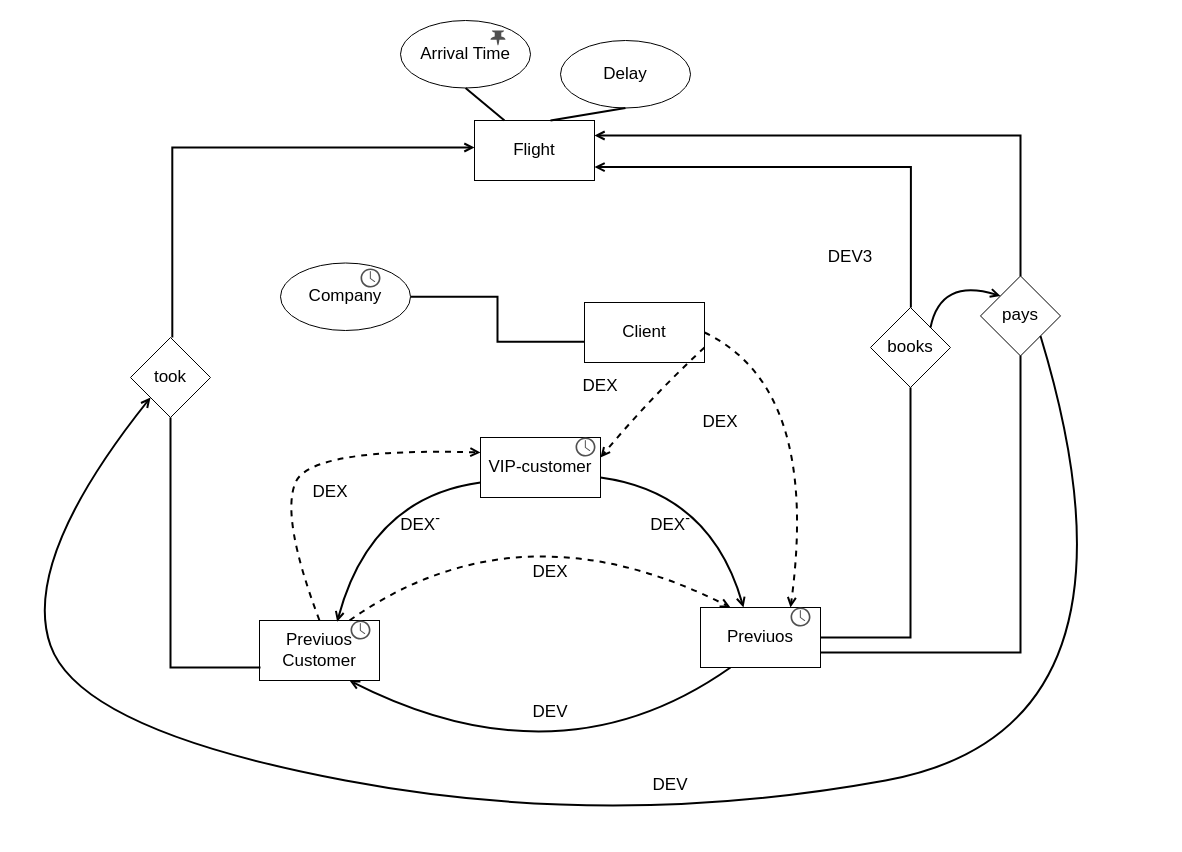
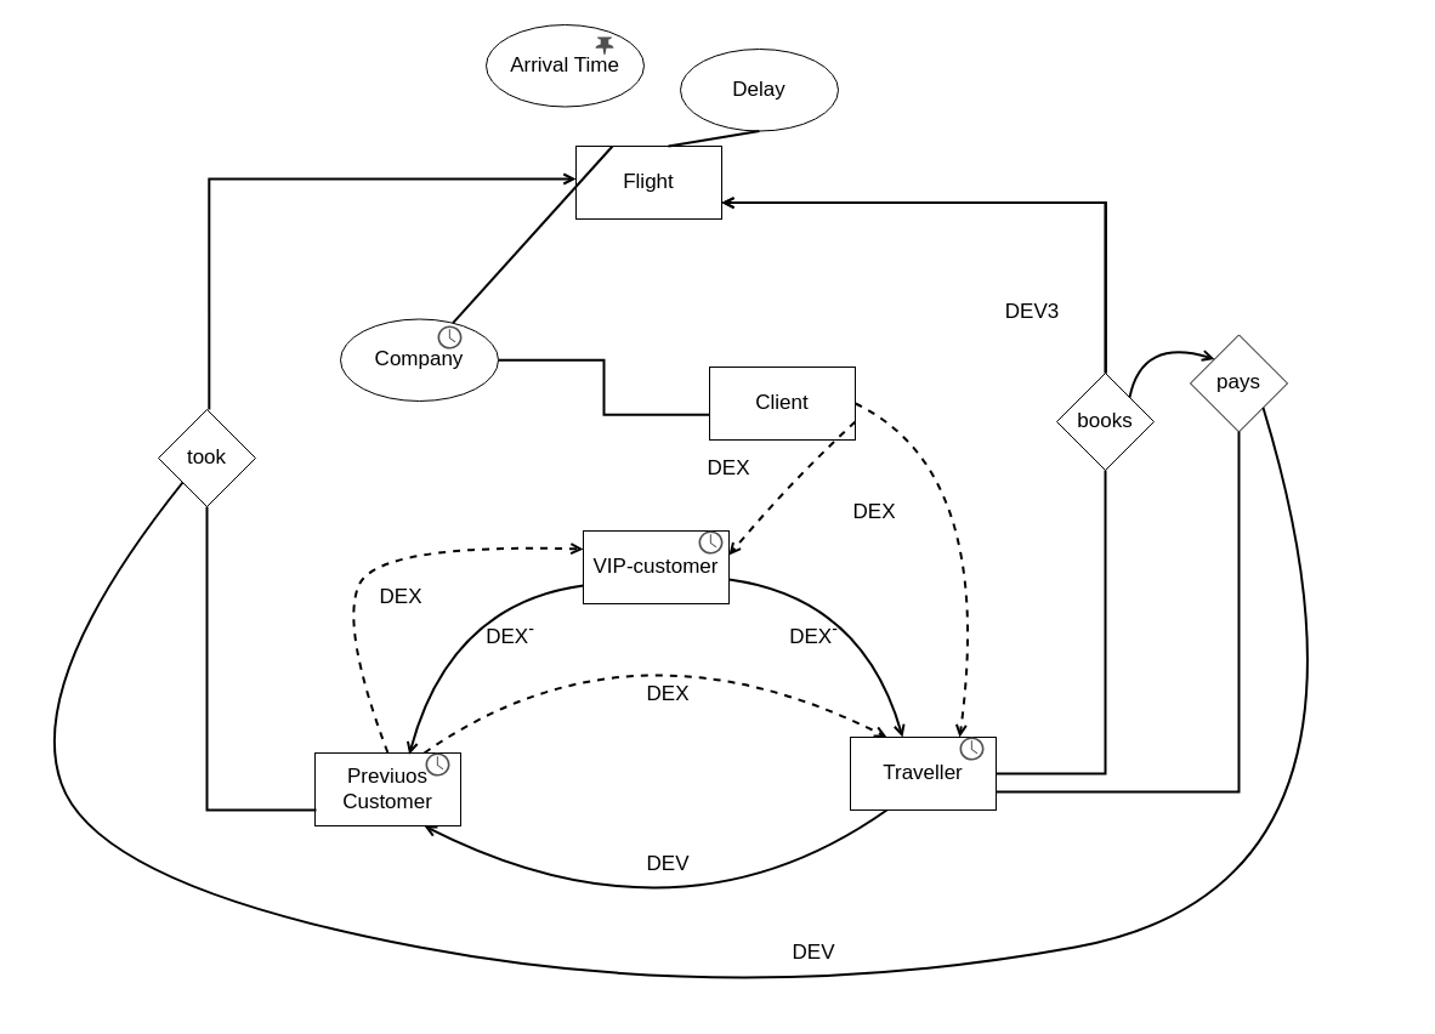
- <mxCell id="46" value="" style="endArrow=none;html=1;rounded=0;fontSize=17;strokeWidth=2;entryX=0.5;entryY=1;entryDx=0;entryDy=0;exitX=0.25;exitY=0;exitDx=0;exitDy=0;" edge="1" parent="1" source="2" target="44"><mxGeometry width="50" height="50" relative="1" as="geometry"><mxPoint x="550" y="160" as="sourcePoint" /><mxPoint x="600" y="110" as="targetPoint" /></mxGeometry></mxCell>
+ <mxCell id="46" value="" style="endArrow=none;html=1;rounded=0;fontSize=17;strokeWidth=2;exitX=0.25;exitY=0;exitDx=0;exitDy=0;" edge="1" parent="1" source="2" target="42"><mxGeometry width="50" height="50" relative="1" as="geometry"><mxPoint x="550" y="160" as="sourcePoint" /><mxPoint x="600" y="110" as="targetPoint" /></mxGeometry></mxCell>
- <mxCell id="31" style="edgeStyle=orthogonalEdgeStyle;rounded=0;orthogonalLoop=1;jettySize=auto;html=1;exitX=0.5;exitY=0;exitDx=0;exitDy=0;fontSize=17;endArrow=open;endFill=0;strokeWidth=2;entryX=1;entryY=0.25;entryDx=0;entryDy=0;" edge="1" parent="1" source="32" target="2"><mxGeometry relative="1" as="geometry"><mxPoint x="710.11" y="135" as="targetPoint" /><Array as="points"><mxPoint x="1020" y="135" /></Array></mxGeometry></mxCell>
+ <mxCell id="28" style="edgeStyle=orthogonalEdgeStyle;rounded=0;orthogonalLoop=1;jettySize=auto;html=1;exitX=0.5;exitY=0;exitDx=0;exitDy=0;fontSize=17;endArrow=open;endFill=0;strokeWidth=2;entryX=0.997;entryY=0.776;entryDx=0;entryDy=0;entryPerimeter=0;" edge="1" parent="1" source="29" target="2"><mxGeometry relative="1" as="geometry"><mxPoint x="630" y="167" as="targetPoint" /><Array as="points"><mxPoint x="910" y="167" /><mxPoint x="594" y="167" /></Array></mxGeometry></mxCell>
- <mxCell id="39" value="" style="curved=1;endArrow=open;html=1;rounded=0;fontSize=17;exitX=1;exitY=1;exitDx=0;exitDy=0;endFill=0;strokeWidth=2;entryX=0;entryY=1;entryDx=0;entryDy=0;" edge="1" parent="1" source="32" target="35"><mxGeometry width="50" height="50" relative="1" as="geometry"><mxPoint x="1140" y="407" as="sourcePoint" /><mxPoint x="70" y="430" as="targetPoint" /><Array as="points"><mxPoint x="1160" y="730" /><mxPoint x="610" y="830" /><mxPoint x="80" y="730" /><mxPoint x="20" y="560" /></Array></mxGeometry></mxCell>
+ <mxCell id="39" value="" style="curved=1;endArrow=none;html=1;rounded=0;fontSize=17;exitX=1;exitY=1;exitDx=0;exitDy=0;endFill=0;strokeWidth=2;entryX=0;entryY=1;entryDx=0;entryDy=0;" edge="1" parent="1" source="32" target="35"><mxGeometry width="50" height="50" relative="1" as="geometry"><mxPoint x="1140" y="407" as="sourcePoint" /><mxPoint x="70" y="430" as="targetPoint" /><Array as="points"><mxPoint x="1160" y="730" /><mxPoint x="610" y="830" /><mxPoint x="80" y="730" /><mxPoint x="20" y="560" /></Array></mxGeometry></mxCell>
- <mxCell id="14" value="Previuos" style="rounded=0;whiteSpace=wrap;html=1;fontSize=17;" vertex="1" parent="13"><mxGeometry width="120" height="60" as="geometry" /></mxCell>
+ <mxCell id="14" value="Traveller" style="rounded=0;whiteSpace=wrap;html=1;fontSize=17;" vertex="1" parent="13"><mxGeometry width="120" height="60" as="geometry" /></mxCell>
